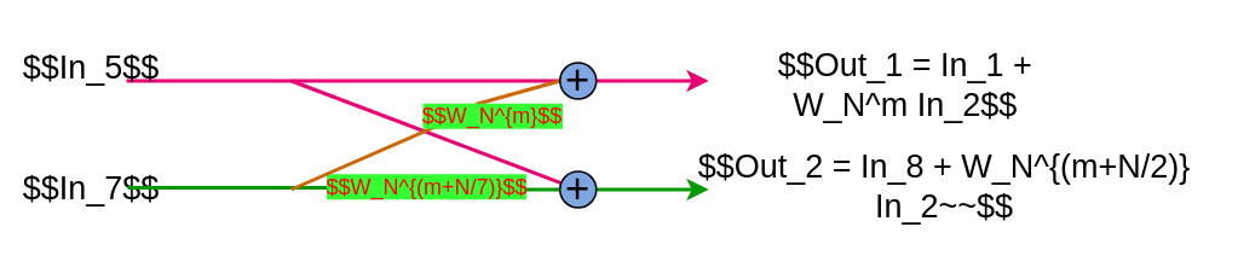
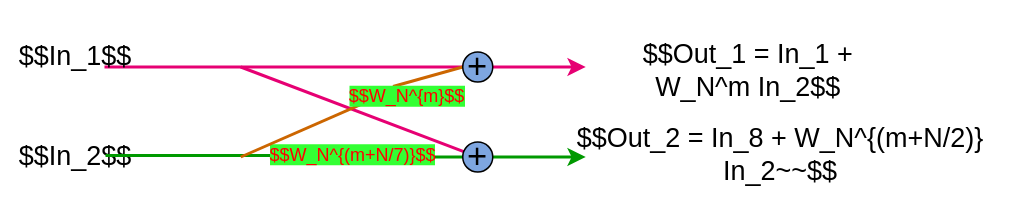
- <mxCell id="4" value="&lt;font style=&quot;font-size: 18px;&quot;&gt;$$In_5$$&lt;/font&gt;" style="text;html=1;align=center;verticalAlign=middle;whiteSpace=wrap;rounded=0;" parent="1" vertex="1"><mxGeometry x="20" y="20" width="60" height="34" as="geometry" /></mxCell>
+ <mxCell id="4" value="&lt;font style=&quot;font-size: 18px;&quot;&gt;$$In_1$$&lt;/font&gt;" style="text;html=1;align=center;verticalAlign=middle;whiteSpace=wrap;rounded=0;" parent="1" vertex="1"><mxGeometry x="20" y="20" width="60" height="34" as="geometry" /></mxCell>
- <mxCell id="5" value="&lt;font style=&quot;font-size: 18px;&quot;&gt;$$In_7$$&lt;/font&gt;" style="text;html=1;align=center;verticalAlign=middle;whiteSpace=wrap;rounded=0;" parent="1" vertex="1"><mxGeometry x="20" y="89" width="60" height="30" as="geometry" /></mxCell>
+ <mxCell id="5" value="&lt;font style=&quot;font-size: 18px;&quot;&gt;$$In_2$$&lt;/font&gt;" style="text;html=1;align=center;verticalAlign=middle;whiteSpace=wrap;rounded=0;" parent="1" vertex="1"><mxGeometry x="20" y="89" width="60" height="30" as="geometry" /></mxCell>
